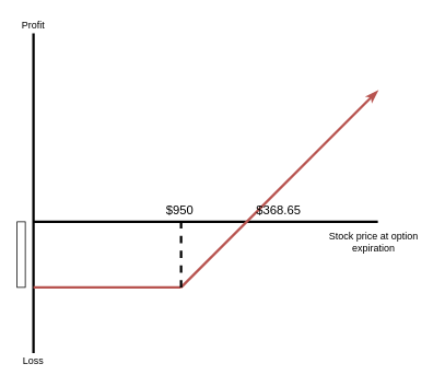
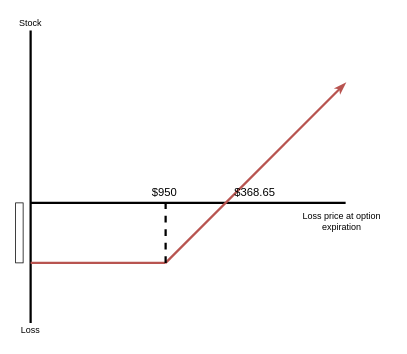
- <mxCell id="7" value="Profit" style="text;html=1;strokeColor=none;fillColor=none;align=center;verticalAlign=middle;whiteSpace=wrap;rounded=0;" vertex="1" parent="1"><mxGeometry x="20" y="20" width="40" height="20" as="geometry" /></mxCell>
+ <mxCell id="7" value="Stock" style="text;html=1;strokeColor=none;fillColor=none;align=center;verticalAlign=middle;whiteSpace=wrap;rounded=0;" vertex="1" parent="1"><mxGeometry x="20" y="20" width="40" height="20" as="geometry" /></mxCell>
- <mxCell id="12" value="Stock price at option expiration" style="text;html=1;strokeColor=none;fillColor=none;align=center;verticalAlign=middle;whiteSpace=wrap;rounded=0;" vertex="1" parent="1"><mxGeometry x="390" y="280" width="130" height="30" as="geometry" /></mxCell>
+ <mxCell id="12" value="Loss price at option expiration" style="text;html=1;strokeColor=none;fillColor=none;align=center;verticalAlign=middle;whiteSpace=wrap;rounded=0;" vertex="1" parent="1"><mxGeometry x="390" y="280" width="130" height="30" as="geometry" /></mxCell>
